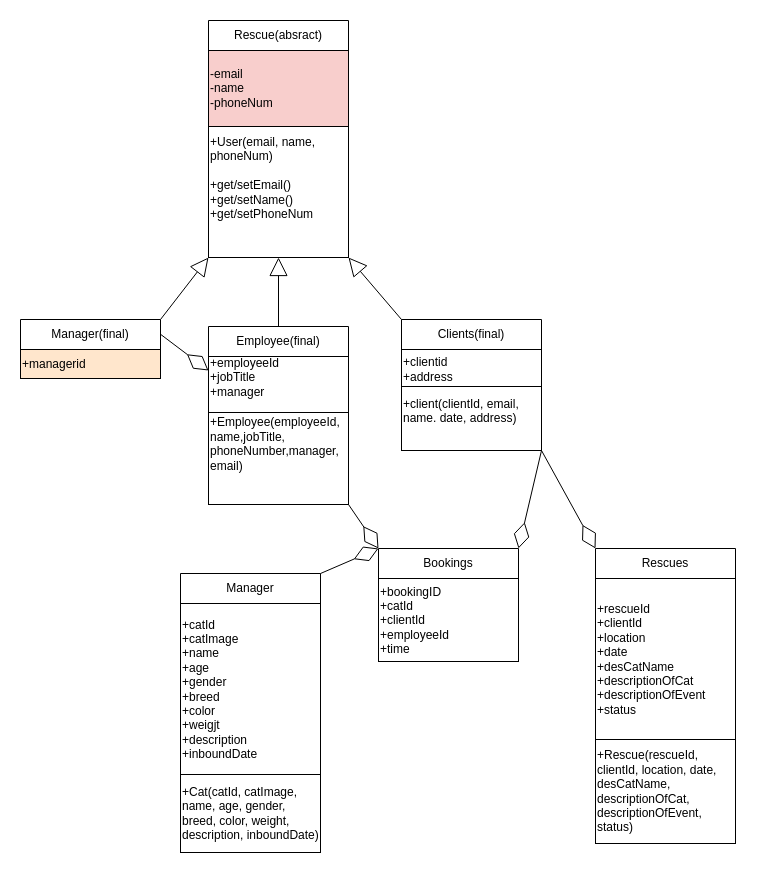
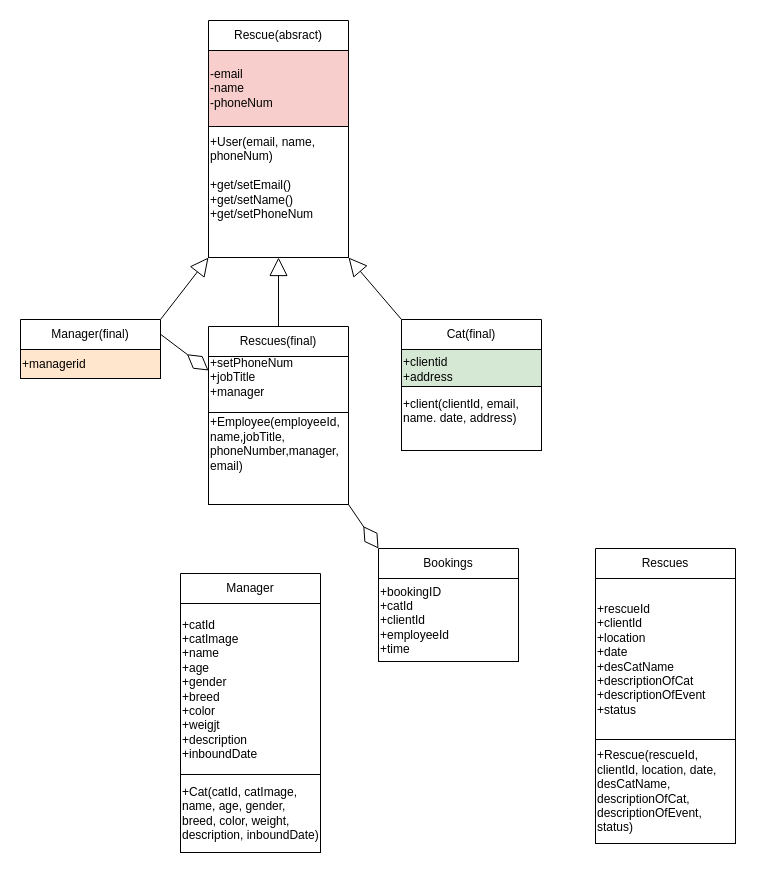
- <mxCell id="20" value="Clients(final)" style="swimlane;fontStyle=0;childLayout=stackLayout;horizontal=1;startSize=30;horizontalStack=0;resizeParent=1;resizeParentMax=0;resizeLast=0;collapsible=1;marginBottom=0;whiteSpace=wrap;html=1;" parent="1" vertex="1"><mxGeometry x="401" y="319" width="140" height="69" as="geometry" /></mxCell>
+ <mxCell id="20" value="Cat(final)" style="swimlane;fontStyle=0;childLayout=stackLayout;horizontal=1;startSize=30;horizontalStack=0;resizeParent=1;resizeParentMax=0;resizeLast=0;collapsible=1;marginBottom=0;whiteSpace=wrap;html=1;" parent="1" vertex="1"><mxGeometry x="401" y="319" width="140" height="69" as="geometry" /></mxCell>
- <mxCell id="24" value="Employee(final)" style="swimlane;fontStyle=0;childLayout=stackLayout;horizontal=1;startSize=30;horizontalStack=0;resizeParent=1;resizeParentMax=0;resizeLast=0;collapsible=1;marginBottom=0;whiteSpace=wrap;html=1;" parent="1" vertex="1"><mxGeometry x="208" y="326" width="140" height="86" as="geometry" /></mxCell>
+ <mxCell id="24" value="Rescues(final)" style="swimlane;fontStyle=0;childLayout=stackLayout;horizontal=1;startSize=30;horizontalStack=0;resizeParent=1;resizeParentMax=0;resizeLast=0;collapsible=1;marginBottom=0;whiteSpace=wrap;html=1;" parent="1" vertex="1"><mxGeometry x="208" y="326" width="140" height="86" as="geometry" /></mxCell>
- <mxCell id="21" value="+clientid&lt;div&gt;+address&lt;/div&gt;" style="rounded=0;whiteSpace=wrap;html=1;align=left;" parent="20" vertex="1"><mxGeometry y="30" width="140" height="39" as="geometry" /></mxCell>
+ <mxCell id="21" value="+clientid&lt;div&gt;+address&lt;/div&gt;" style="rounded=0;whiteSpace=wrap;html=1;align=left;fillColor=#d5e8d4;" parent="20" vertex="1"><mxGeometry y="30" width="140" height="39" as="geometry" /></mxCell>
- <mxCell id="26" value="+employeeId&lt;div class=&quot;custom-cursor-default-hover&quot;&gt;+j&lt;span style=&quot;background-color: transparent; color: light-dark(rgb(0, 0, 0), rgb(255, 255, 255));&quot;&gt;obTitle&lt;/span&gt;&lt;/div&gt;&lt;div class=&quot;custom-cursor-default-hover&quot;&gt;&lt;span style=&quot;background-color: transparent; color: light-dark(rgb(0, 0, 0), rgb(255, 255, 255));&quot;&gt;+manager&lt;/span&gt;&lt;/div&gt;&lt;div class=&quot;custom-cursor-default-hover&quot;&gt;&lt;br&gt;&lt;/div&gt;" style="rounded=0;whiteSpace=wrap;html=1;align=left;" parent="24" vertex="1"><mxGeometry y="30" width="140" height="56" as="geometry" /></mxCell>
+ <mxCell id="26" value="+setPhoneNum&lt;div class=&quot;custom-cursor-default-hover&quot;&gt;+j&lt;span style=&quot;background-color: transparent; color: light-dark(rgb(0, 0, 0), rgb(255, 255, 255));&quot;&gt;obTitle&lt;/span&gt;&lt;/div&gt;&lt;div class=&quot;custom-cursor-default-hover&quot;&gt;&lt;span style=&quot;background-color: transparent; color: light-dark(rgb(0, 0, 0), rgb(255, 255, 255));&quot;&gt;+manager&lt;/span&gt;&lt;/div&gt;&lt;div class=&quot;custom-cursor-default-hover&quot;&gt;&lt;br&gt;&lt;/div&gt;" style="rounded=0;whiteSpace=wrap;html=1;align=left;" parent="24" vertex="1"><mxGeometry y="30" width="140" height="56" as="geometry" /></mxCell>
- <mxCell id="35" value="" style="endArrow=diamondThin;endFill=0;endSize=24;html=1;rounded=0;exitX=1;exitY=1;exitDx=0;exitDy=0;entryX=1;entryY=0;entryDx=0;entryDy=0;" edge="1" parent="1" source="23" target="6"><mxGeometry width="160" relative="1" as="geometry"><mxPoint x="551" y="460" as="sourcePoint" /><mxPoint x="605" y="558" as="targetPoint" /></mxGeometry></mxCell>
- <mxCell id="33" value="" style="endArrow=diamondThin;endFill=0;endSize=24;html=1;rounded=0;exitX=1;exitY=1;exitDx=0;exitDy=0;entryX=0;entryY=0;entryDx=0;entryDy=0;" edge="1" parent="1" source="23" target="16"><mxGeometry width="160" relative="1" as="geometry"><mxPoint x="268" y="562" as="sourcePoint" /><mxPoint x="316" y="598" as="targetPoint" /></mxGeometry></mxCell>
- <mxCell id="36" value="" style="endArrow=diamondThin;endFill=0;endSize=24;html=1;rounded=0;exitX=1;exitY=0;exitDx=0;exitDy=0;entryX=0;entryY=0;entryDx=0;entryDy=0;" edge="1" parent="1" source="9" target="6"><mxGeometry width="160" relative="1" as="geometry"><mxPoint x="551" y="460" as="sourcePoint" /><mxPoint x="528" y="558" as="targetPoint" /></mxGeometry></mxCell>
